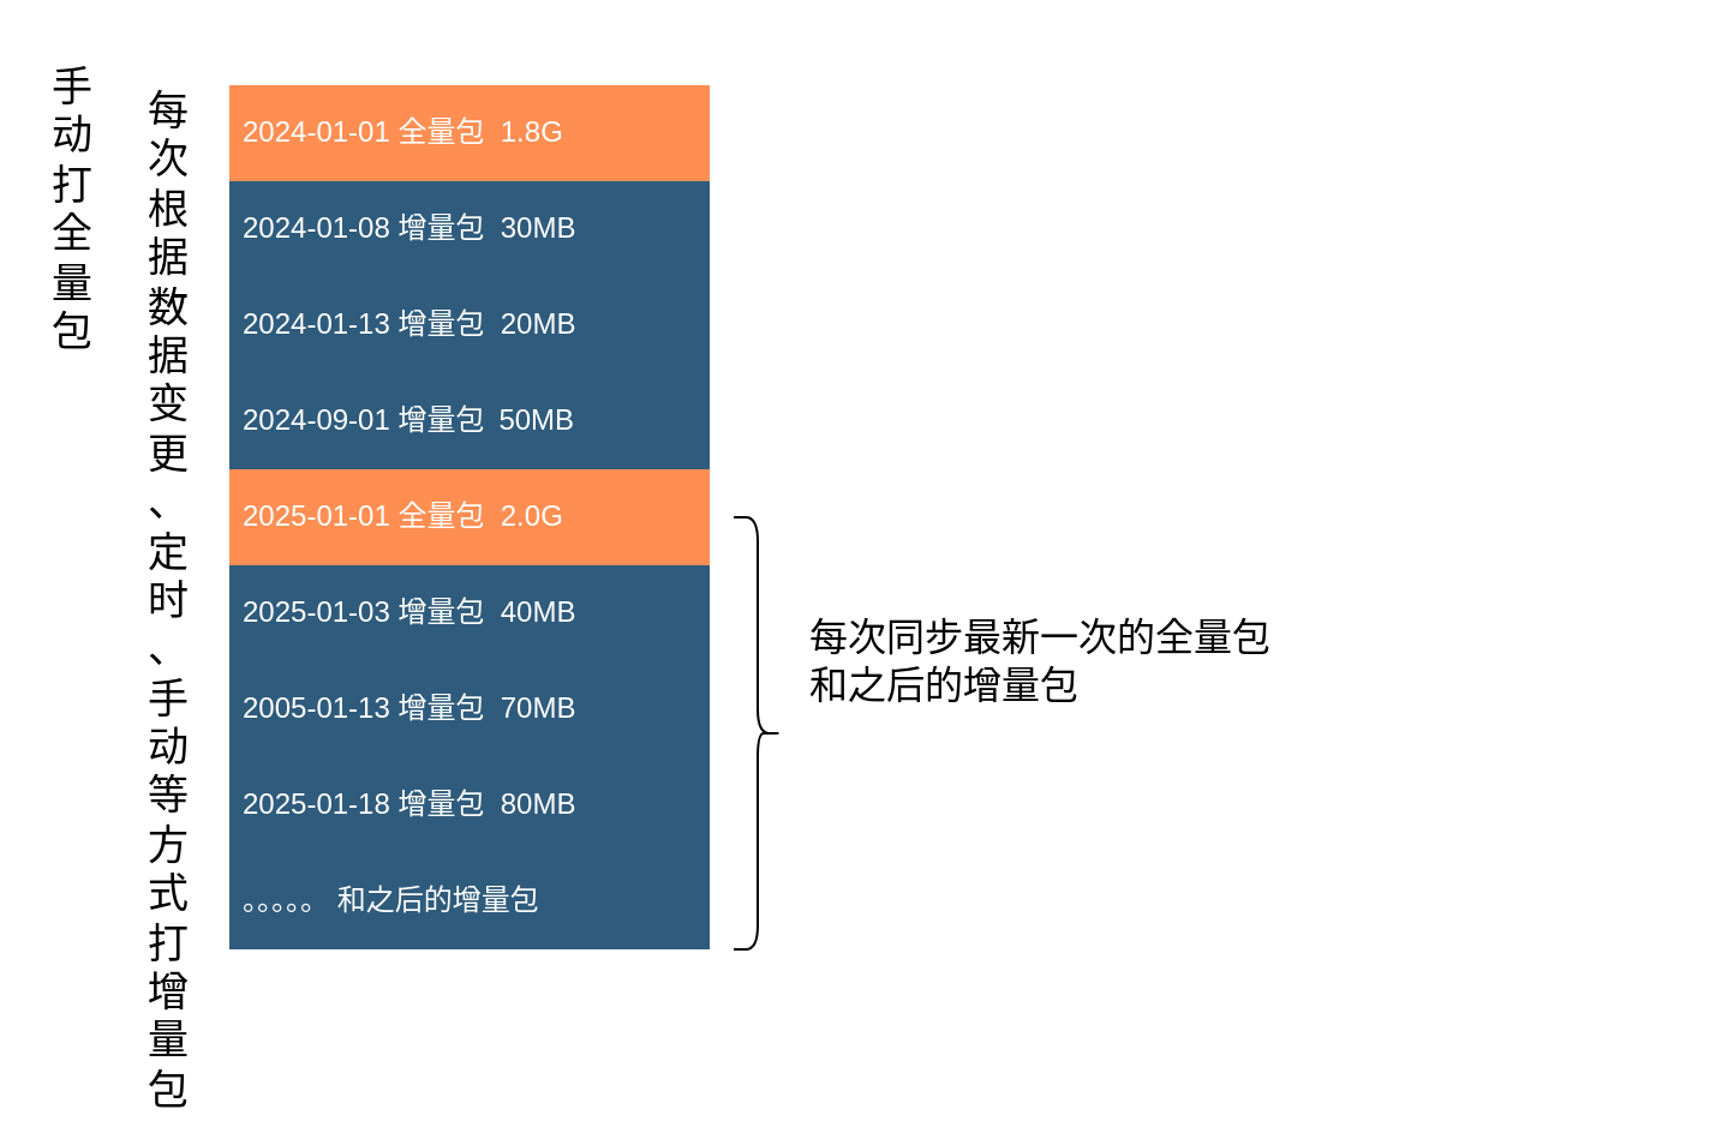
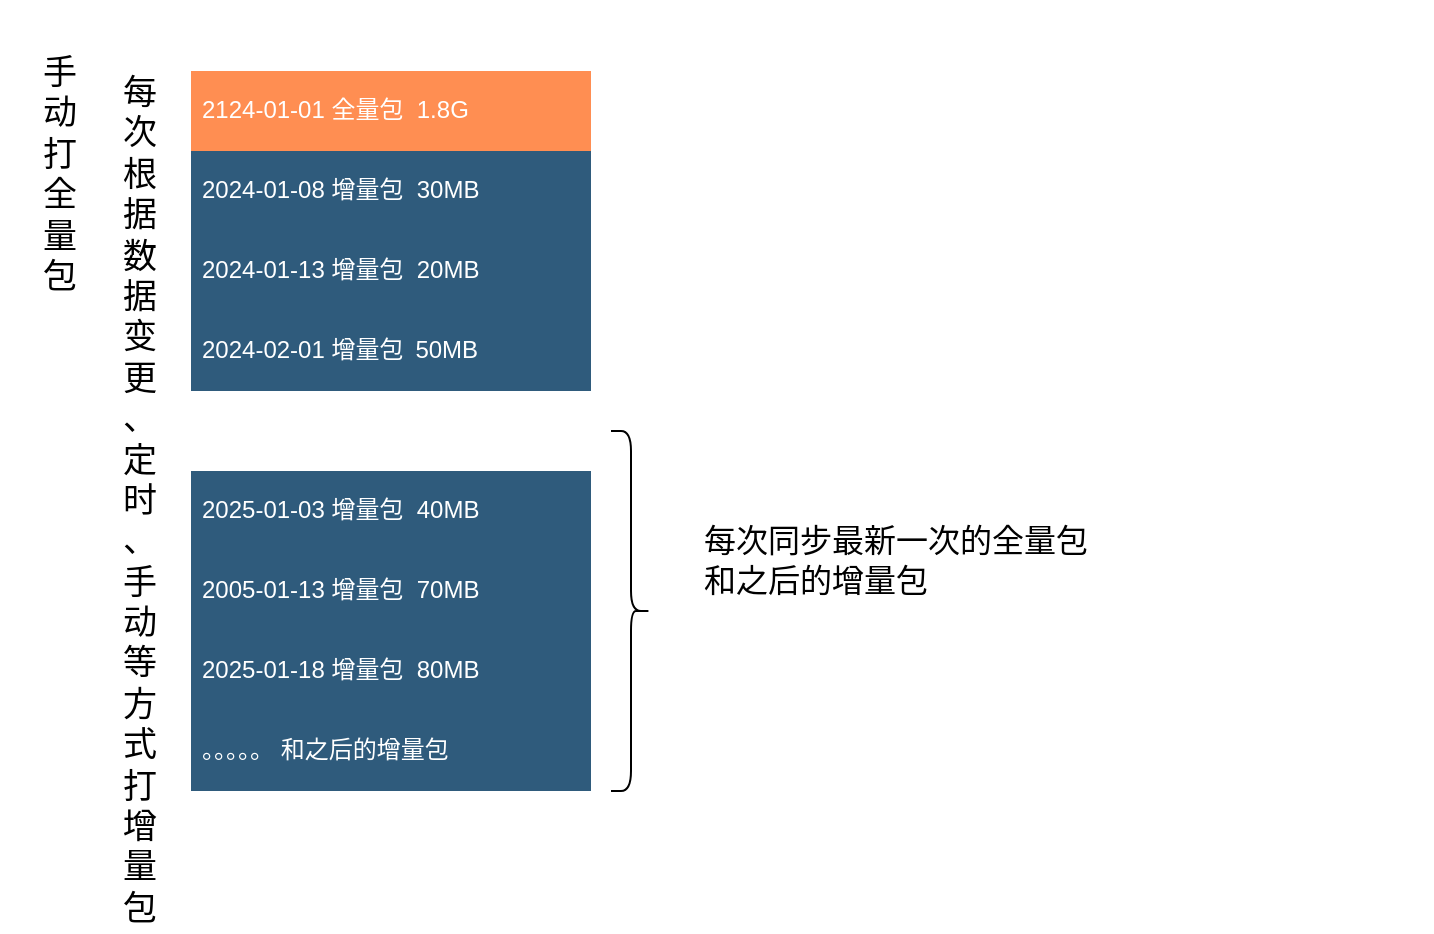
- <mxCell id="2" value="2024-01-01 全量包&amp;nbsp; 1.8G" style="whiteSpace=wrap;shadow=0;fontColor=#FFFFFF;fontFamily=Helvetica;fontStyle=0;html=1;fontSize=12;plain-purple;strokeColor=none;fillColor=light-dark(#ff8e52, #85abc7);gradientColor=none;spacing=6;verticalAlign=middle;align=left;" vertex="1" parent="1"><mxGeometry x="95" y="35" width="200" height="40" as="geometry" /></mxCell>
+ <mxCell id="2" value="2124-01-01 全量包&amp;nbsp; 1.8G" style="whiteSpace=wrap;shadow=0;fontColor=#FFFFFF;fontFamily=Helvetica;fontStyle=0;html=1;fontSize=12;plain-purple;strokeColor=none;fillColor=light-dark(#ff8e52, #85abc7);gradientColor=none;spacing=6;verticalAlign=middle;align=left;" vertex="1" parent="1"><mxGeometry x="95" y="35" width="200" height="40" as="geometry" /></mxCell>
- <mxCell id="6" value="2024-09-01 增量包&lt;span style=&quot;white-space: pre;&quot;&gt;&#09;&lt;/span&gt;50MB" style="whiteSpace=wrap;shadow=0;fontColor=#FFFFFF;fontFamily=Helvetica;fontStyle=0;html=1;fontSize=12;plain-purple;strokeColor=none;fillColor=#2f5b7c;gradientColor=none;spacing=6;verticalAlign=middle;align=left;" vertex="1" parent="1"><mxGeometry x="95" y="155" width="200" height="40" as="geometry" /></mxCell>
+ <mxCell id="6" value="2024-02-01 增量包&lt;span style=&quot;white-space: pre;&quot;&gt;&#09;&lt;/span&gt;50MB" style="whiteSpace=wrap;shadow=0;fontColor=#FFFFFF;fontFamily=Helvetica;fontStyle=0;html=1;fontSize=12;plain-purple;strokeColor=none;fillColor=#2f5b7c;gradientColor=none;spacing=6;verticalAlign=middle;align=left;" vertex="1" parent="1"><mxGeometry x="95" y="155" width="200" height="40" as="geometry" /></mxCell>
- <mxCell id="3" value="2025-01-01 全量包&amp;nbsp; 2.0G" style="whiteSpace=wrap;shadow=0;fontColor=#FFFFFF;fontFamily=Helvetica;fontStyle=0;html=1;fontSize=12;plain-purple;strokeColor=none;fillColor=light-dark(#ff8e52, #85abc7);gradientColor=none;spacing=6;verticalAlign=middle;align=left;" vertex="1" parent="1"><mxGeometry x="95" y="195" width="200" height="40" as="geometry" /></mxCell>
- <mxCell id="10" value="&lt;font style=&quot;font-size: 16px;&quot;&gt;每次同步最新一次的全量包&lt;/font&gt;&lt;div&gt;&lt;font style=&quot;font-size: 16px;&quot;&gt;和之后的增量包&lt;/font&gt;&lt;/div&gt;" style="text;html=1;align=left;verticalAlign=middle;whiteSpace=wrap;rounded=0;" vertex="1" parent="1"><mxGeometry x="335" y="260" width="360" height="30" as="geometry" /></mxCell>
+ <mxCell id="10" value="&lt;font style=&quot;font-size: 16px;&quot;&gt;每次同步最新一次的全量包&lt;/font&gt;&lt;div&gt;&lt;font style=&quot;font-size: 16px;&quot;&gt;和之后的增量包&lt;/font&gt;&lt;/div&gt;" style="text;html=1;align=left;verticalAlign=middle;whiteSpace=wrap;rounded=0;" vertex="1" parent="1"><mxGeometry x="350" y="265" width="360" height="30" as="geometry" /></mxCell>
